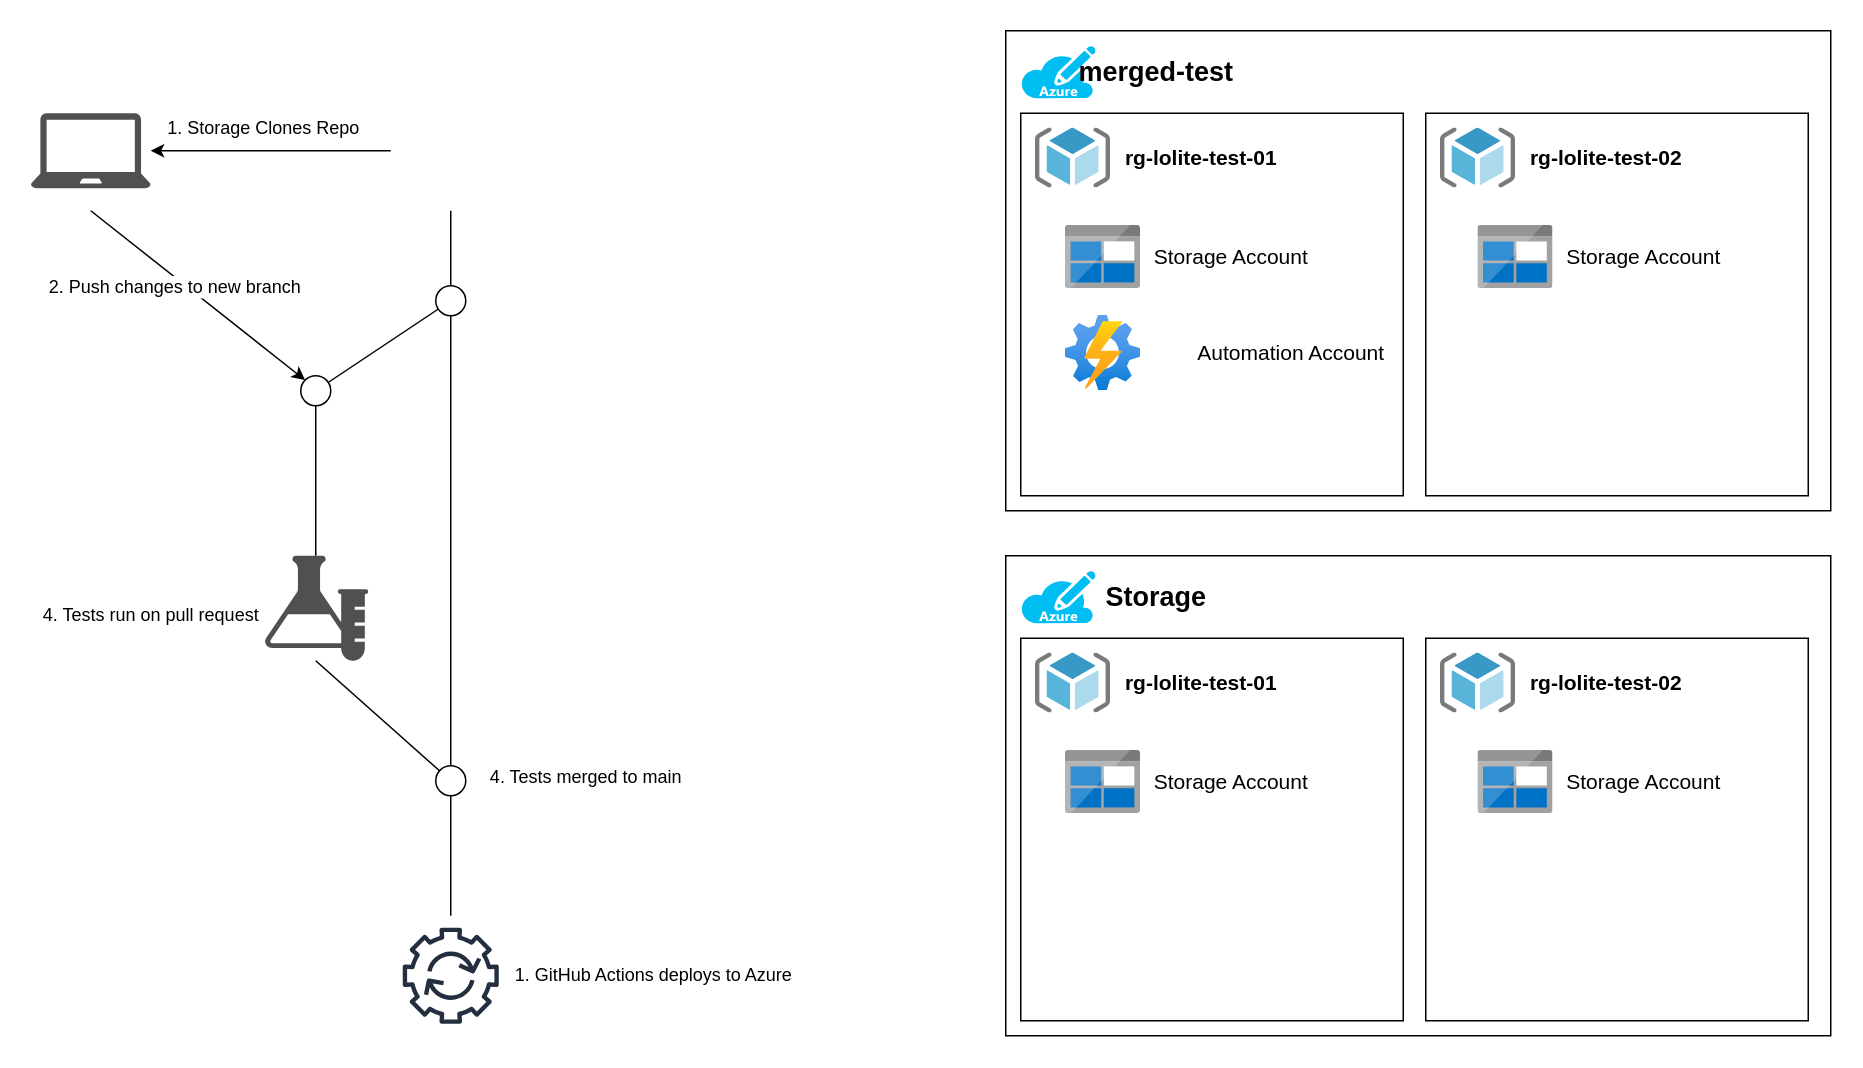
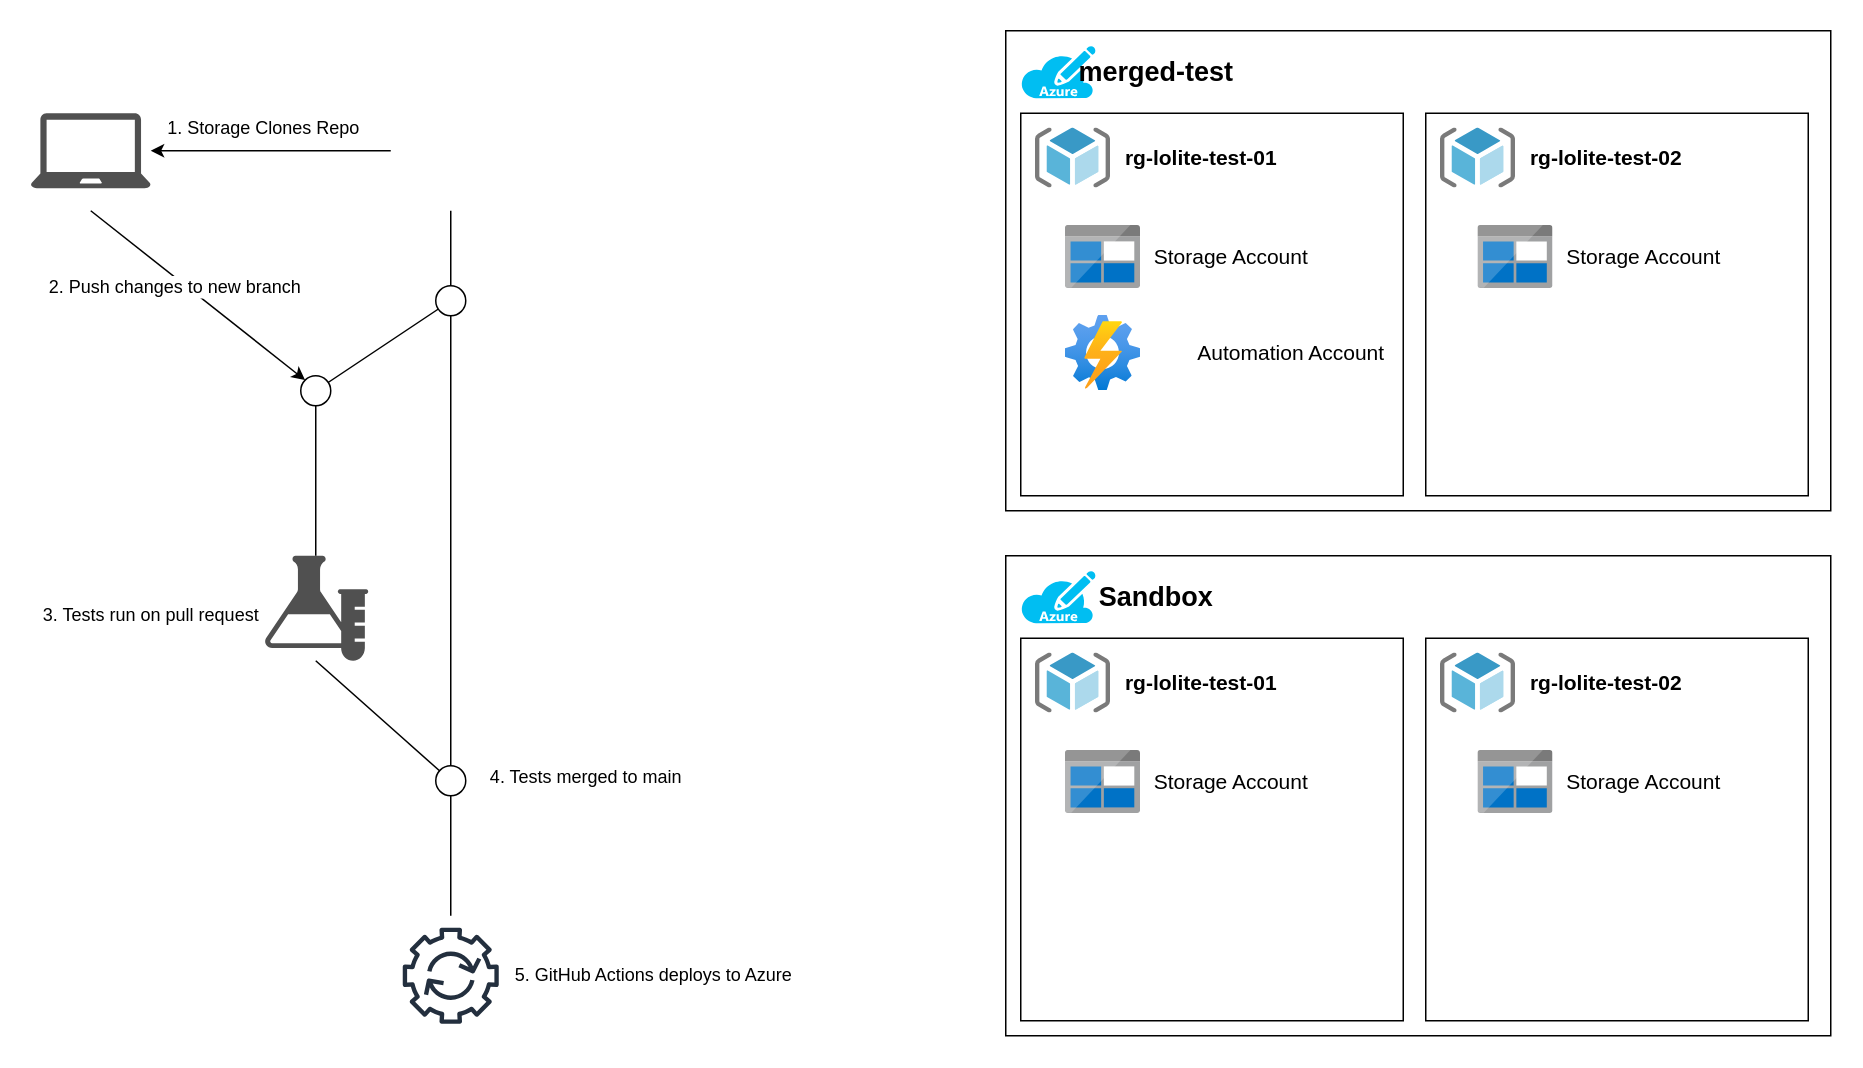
- <mxCell id="37" value="Storage" style="text;html=1;align=center;verticalAlign=middle;resizable=0;points=[];autosize=1;strokeColor=none;fontSize=18;fontStyle=1" vertex="1" parent="1"><mxGeometry x="725" y="382.5" width="90" height="30" as="geometry" /></mxCell>
+ <mxCell id="37" value="Sandbox" style="text;html=1;align=center;verticalAlign=middle;resizable=0;points=[];autosize=1;strokeColor=none;fontSize=18;fontStyle=1" vertex="1" parent="1"><mxGeometry x="725" y="382.5" width="90" height="30" as="geometry" /></mxCell>
- <mxCell id="18" value="4. Tests run on pull request" style="text;html=1;align=center;verticalAlign=middle;resizable=0;points=[];autosize=1;strokeColor=none;" vertex="1" parent="1"><mxGeometry x="20" y="400" width="160" height="20" as="geometry" /></mxCell>
+ <mxCell id="18" value="3. Tests run on pull request" style="text;html=1;align=center;verticalAlign=middle;resizable=0;points=[];autosize=1;strokeColor=none;" vertex="1" parent="1"><mxGeometry x="20" y="400" width="160" height="20" as="geometry" /></mxCell>
- <mxCell id="21" value="1. GitHub Actions deploys to Azure" style="text;html=1;align=center;verticalAlign=middle;resizable=0;points=[];autosize=1;strokeColor=none;" vertex="1" parent="1"><mxGeometry x="335" y="640" width="200" height="20" as="geometry" /></mxCell>
+ <mxCell id="21" value="5. GitHub Actions deploys to Azure" style="text;html=1;align=center;verticalAlign=middle;resizable=0;points=[];autosize=1;strokeColor=none;" vertex="1" parent="1"><mxGeometry x="335" y="640" width="200" height="20" as="geometry" /></mxCell>
